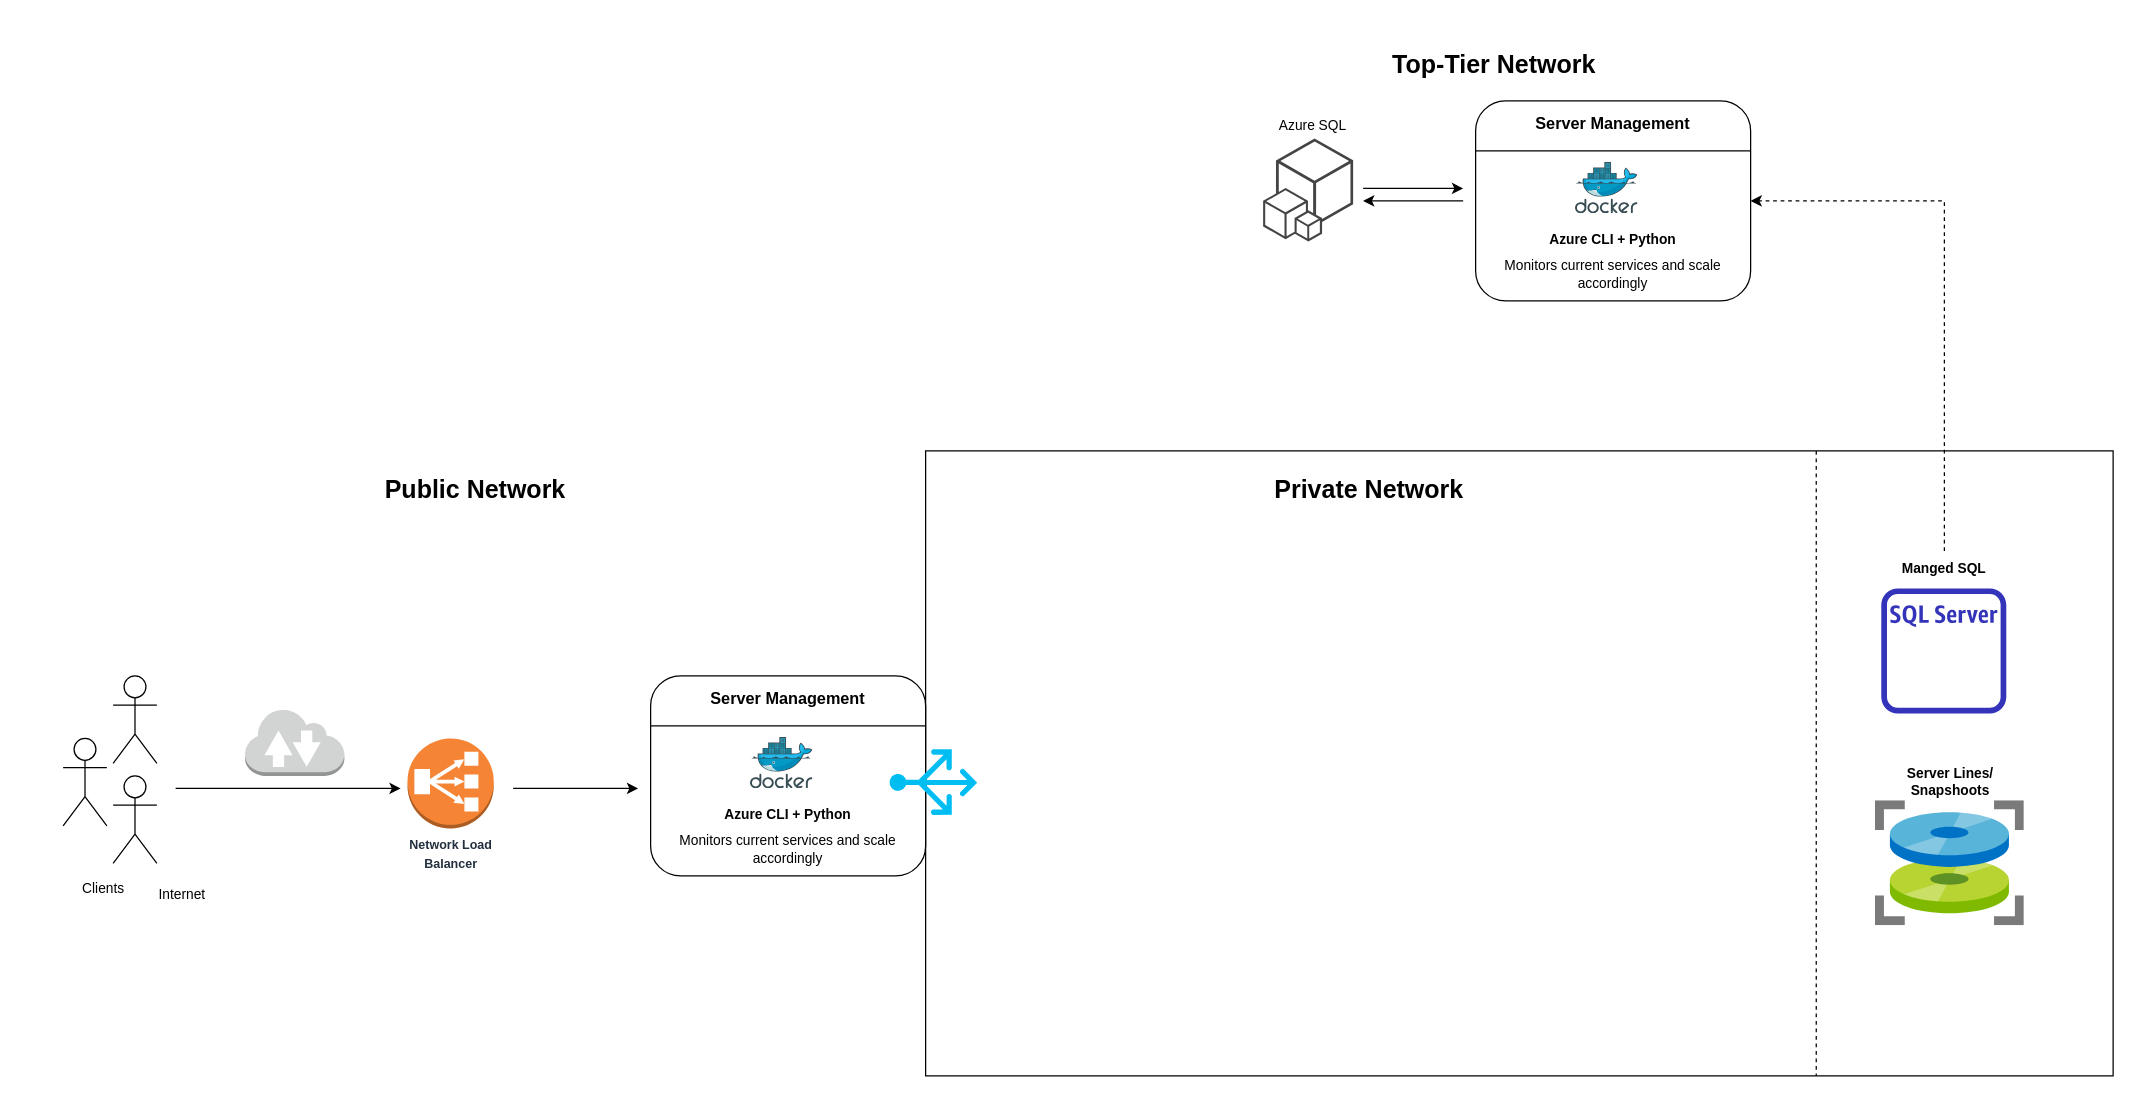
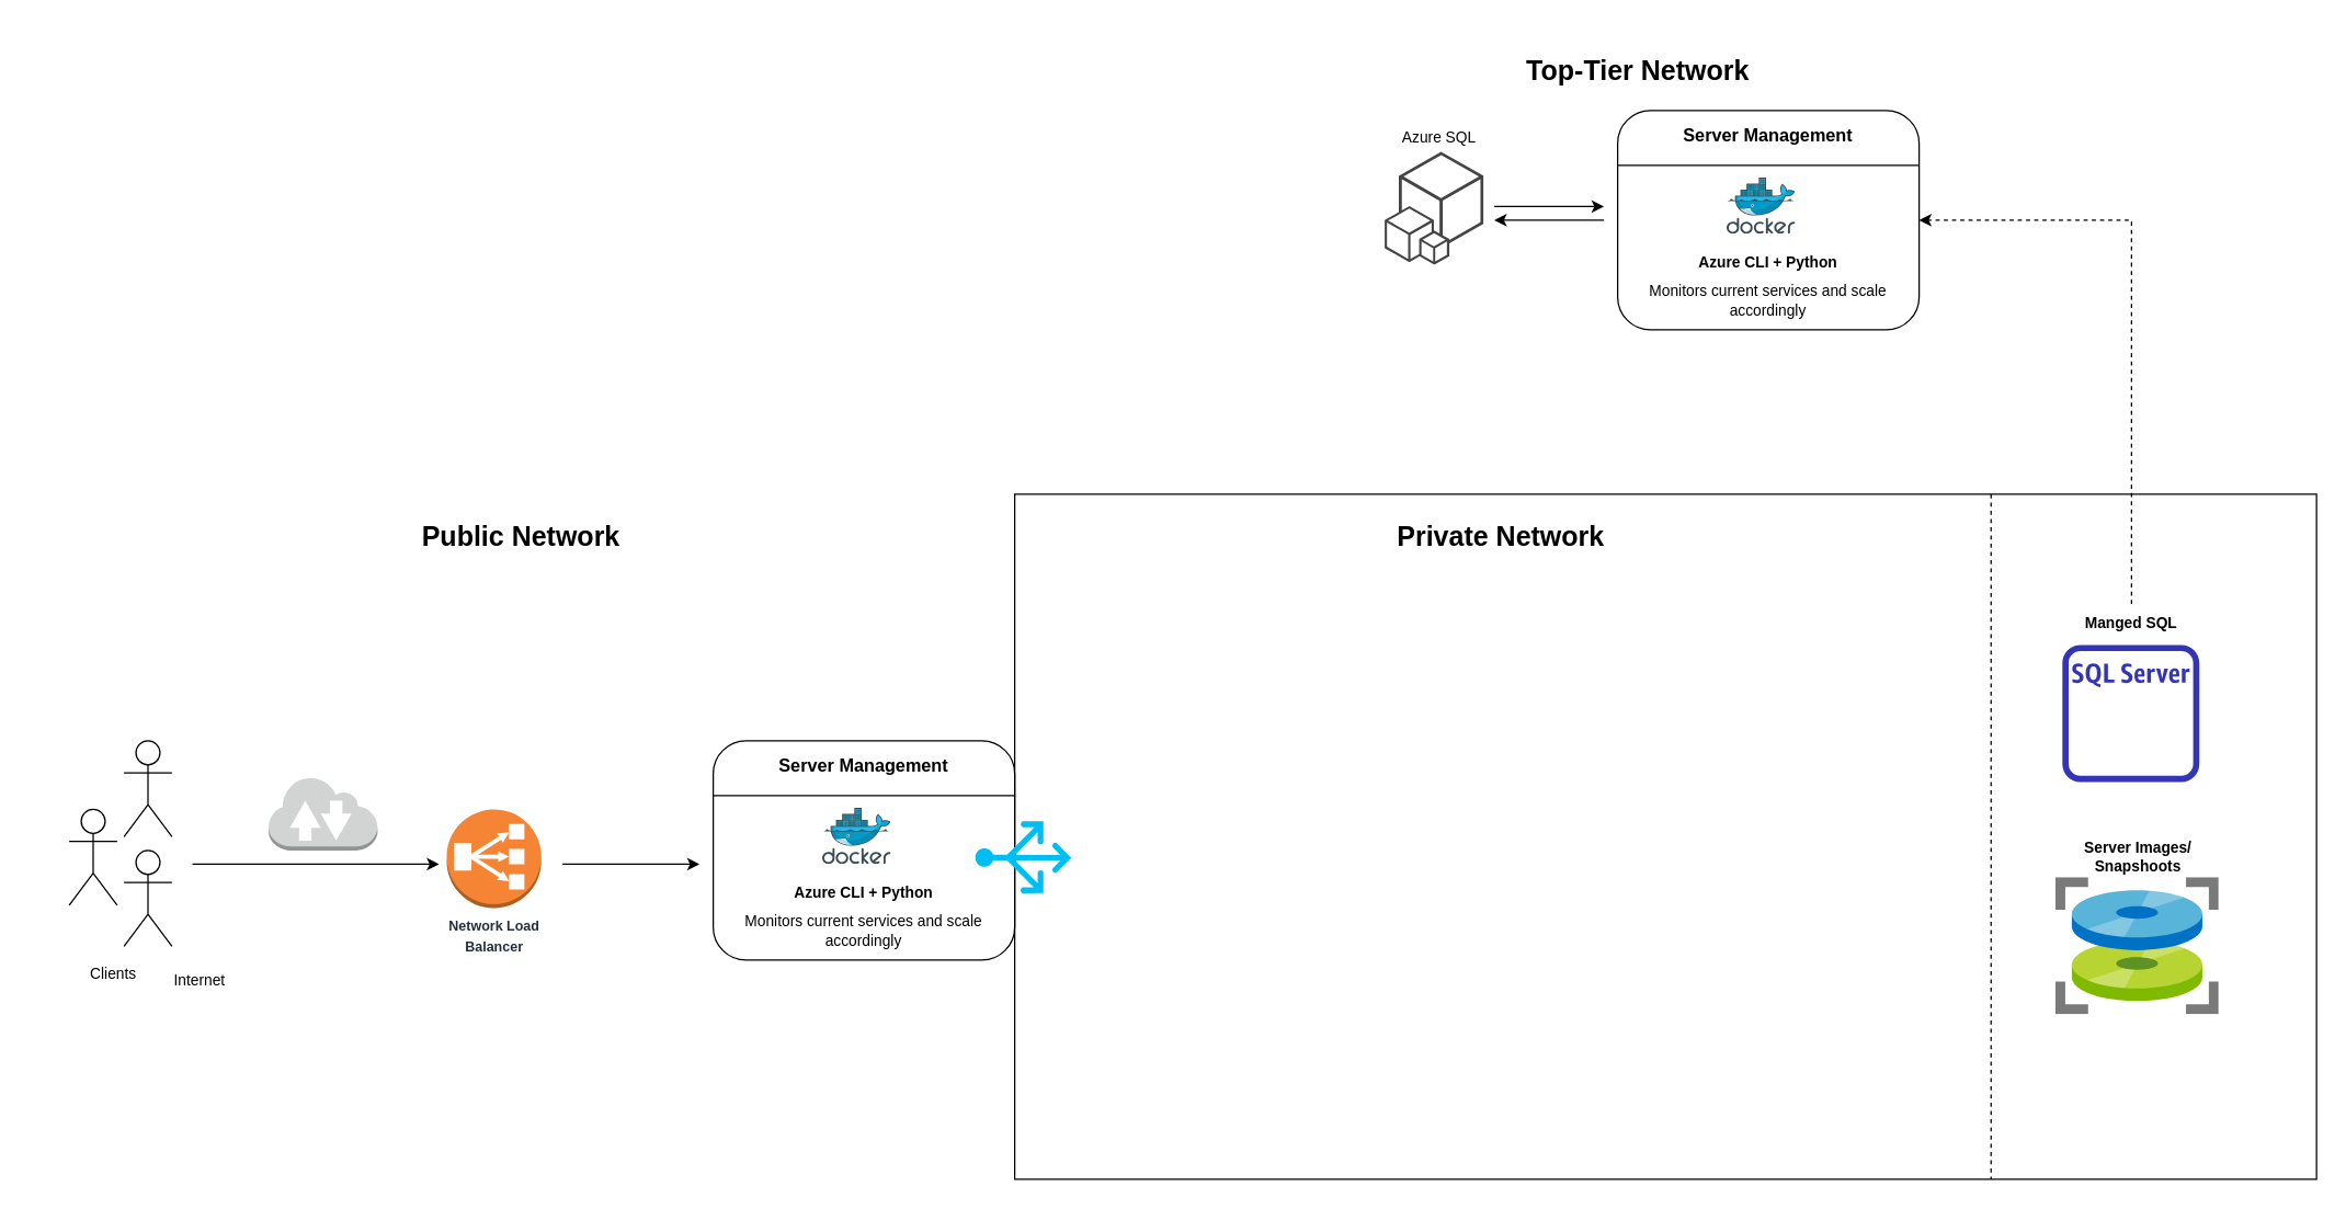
- <mxCell id="10" value="Server Lines/ Snapshoots" style="text;html=1;strokeColor=none;fillColor=none;align=center;verticalAlign=middle;whiteSpace=wrap;rounded=0;labelBackgroundColor=none;fontSize=11;fontStyle=1" parent="7" vertex="1"><mxGeometry x="1504.53" y="610" width="110" height="30" as="geometry" /></mxCell>
+ <mxCell id="10" value="Server Images/ Snapshoots" style="text;html=1;strokeColor=none;fillColor=none;align=center;verticalAlign=middle;whiteSpace=wrap;rounded=0;labelBackgroundColor=none;fontSize=11;fontStyle=1" parent="7" vertex="1"><mxGeometry x="1504.53" y="610" width="110" height="30" as="geometry" /></mxCell>
